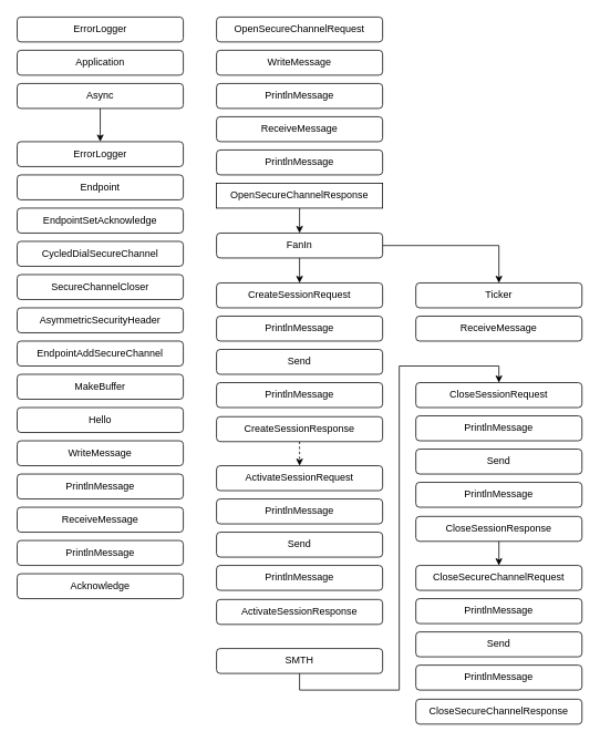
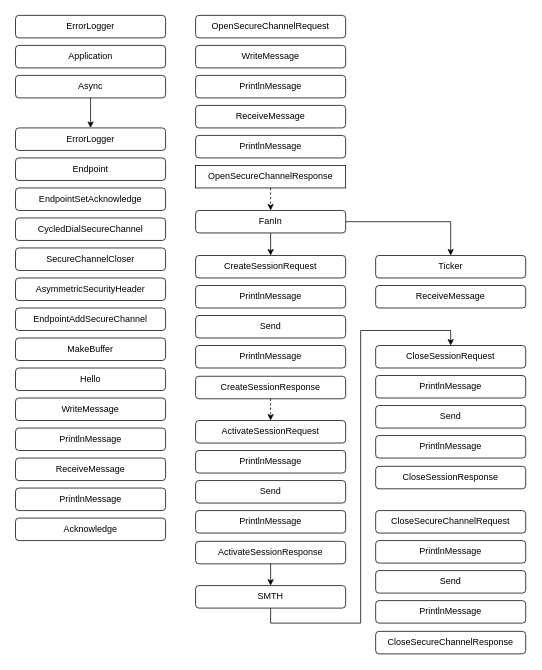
- <mxCell id="6" style="edgeStyle=orthogonalEdgeStyle;rounded=0;orthogonalLoop=1;jettySize=auto;html=1;exitX=0.5;exitY=1;exitDx=0;exitDy=0;entryX=0.5;entryY=0;entryDx=0;entryDy=0;" edge="1" parent="1" source="32" target="9"><mxGeometry relative="1" as="geometry" /></mxCell>
+ <mxCell id="6" style="edgeStyle=orthogonalEdgeStyle;rounded=0;orthogonalLoop=1;jettySize=auto;html=1;exitX=0.5;exitY=1;exitDx=0;exitDy=0;entryX=0.5;entryY=0;entryDx=0;entryDy=0;dashed=1;" edge="1" parent="1" source="32" target="9"><mxGeometry relative="1" as="geometry" /></mxCell>
- <mxCell id="63" style="edgeStyle=orthogonalEdgeStyle;rounded=0;orthogonalLoop=1;jettySize=auto;html=1;exitX=0.5;exitY=1;exitDx=0;exitDy=0;entryX=0.5;entryY=0;entryDx=0;entryDy=0;" edge="1" parent="1" source="55" target="58"><mxGeometry relative="1" as="geometry" /></mxCell>
+ <mxCell id="56" style="edgeStyle=orthogonalEdgeStyle;rounded=0;orthogonalLoop=1;jettySize=auto;html=1;exitX=0.5;exitY=1;exitDx=0;exitDy=0;entryX=0.5;entryY=0;entryDx=0;entryDy=0;" edge="1" parent="1" source="47" target="49"><mxGeometry relative="1" as="geometry" /></mxCell>
